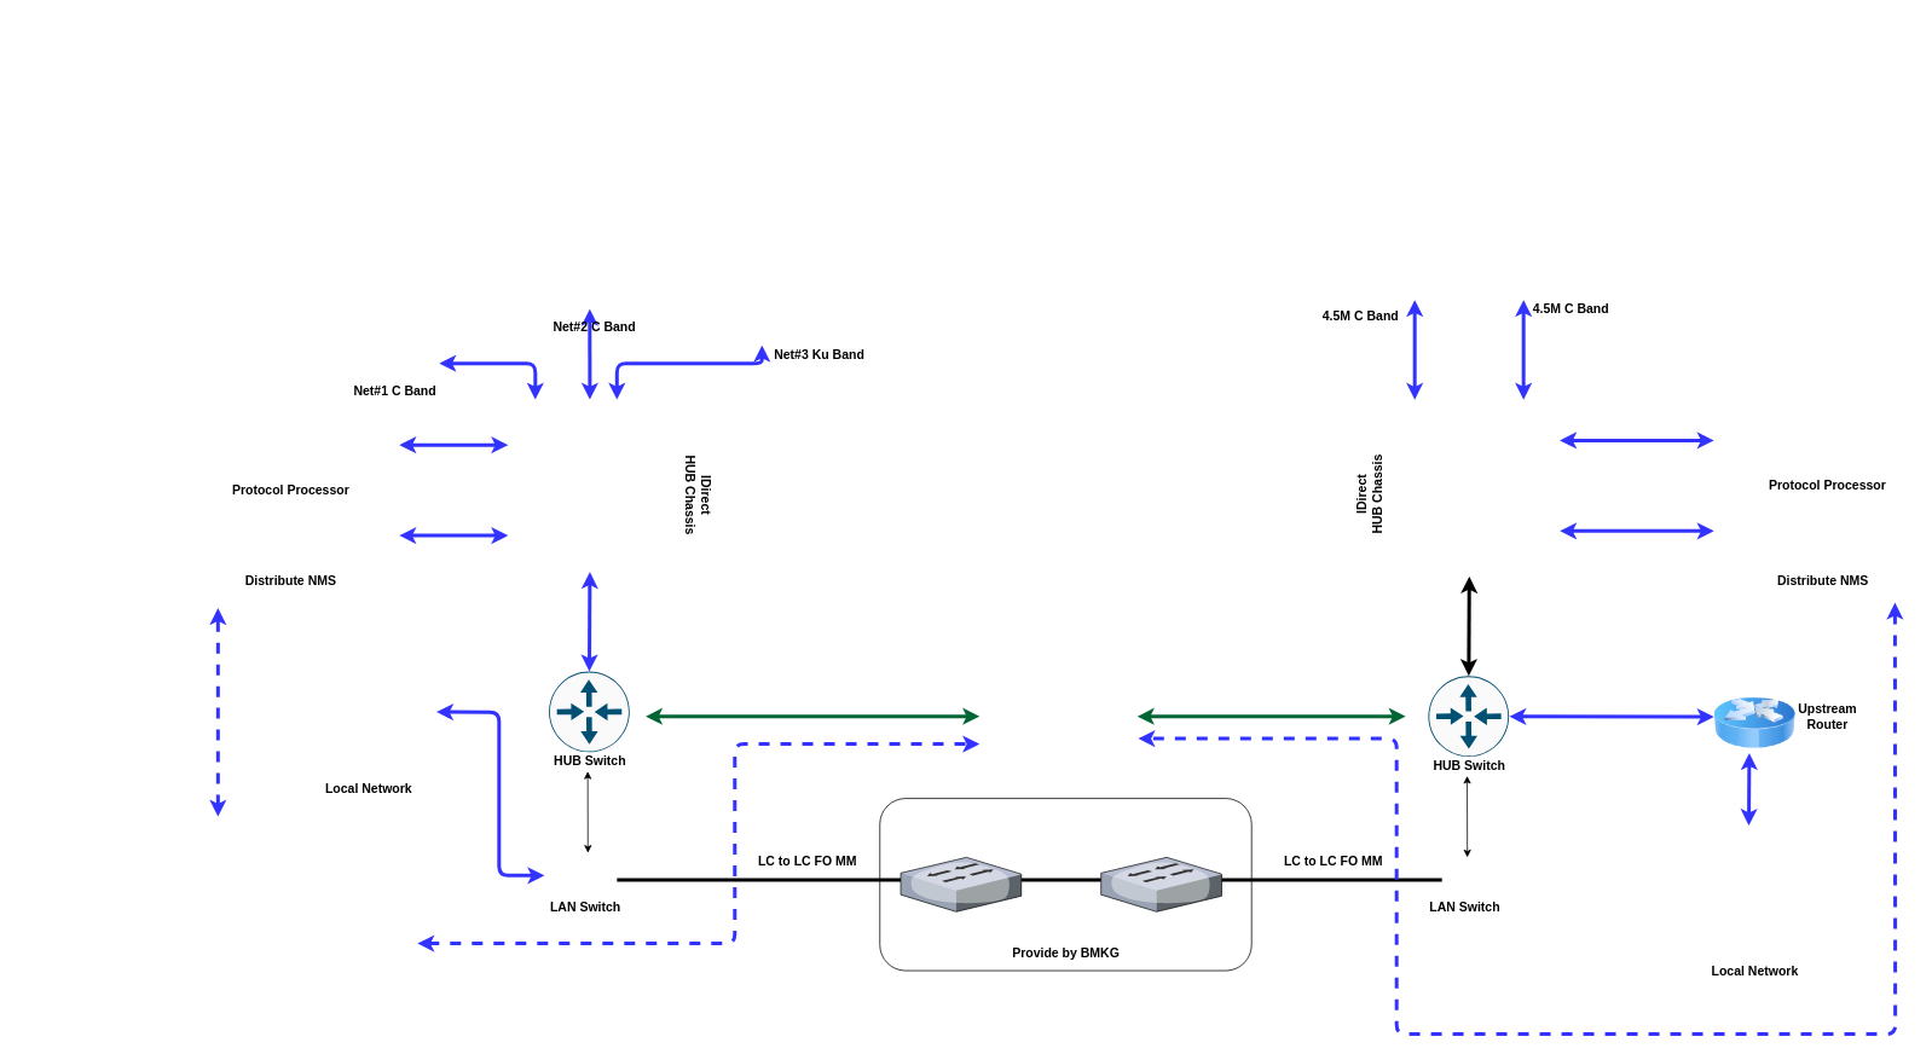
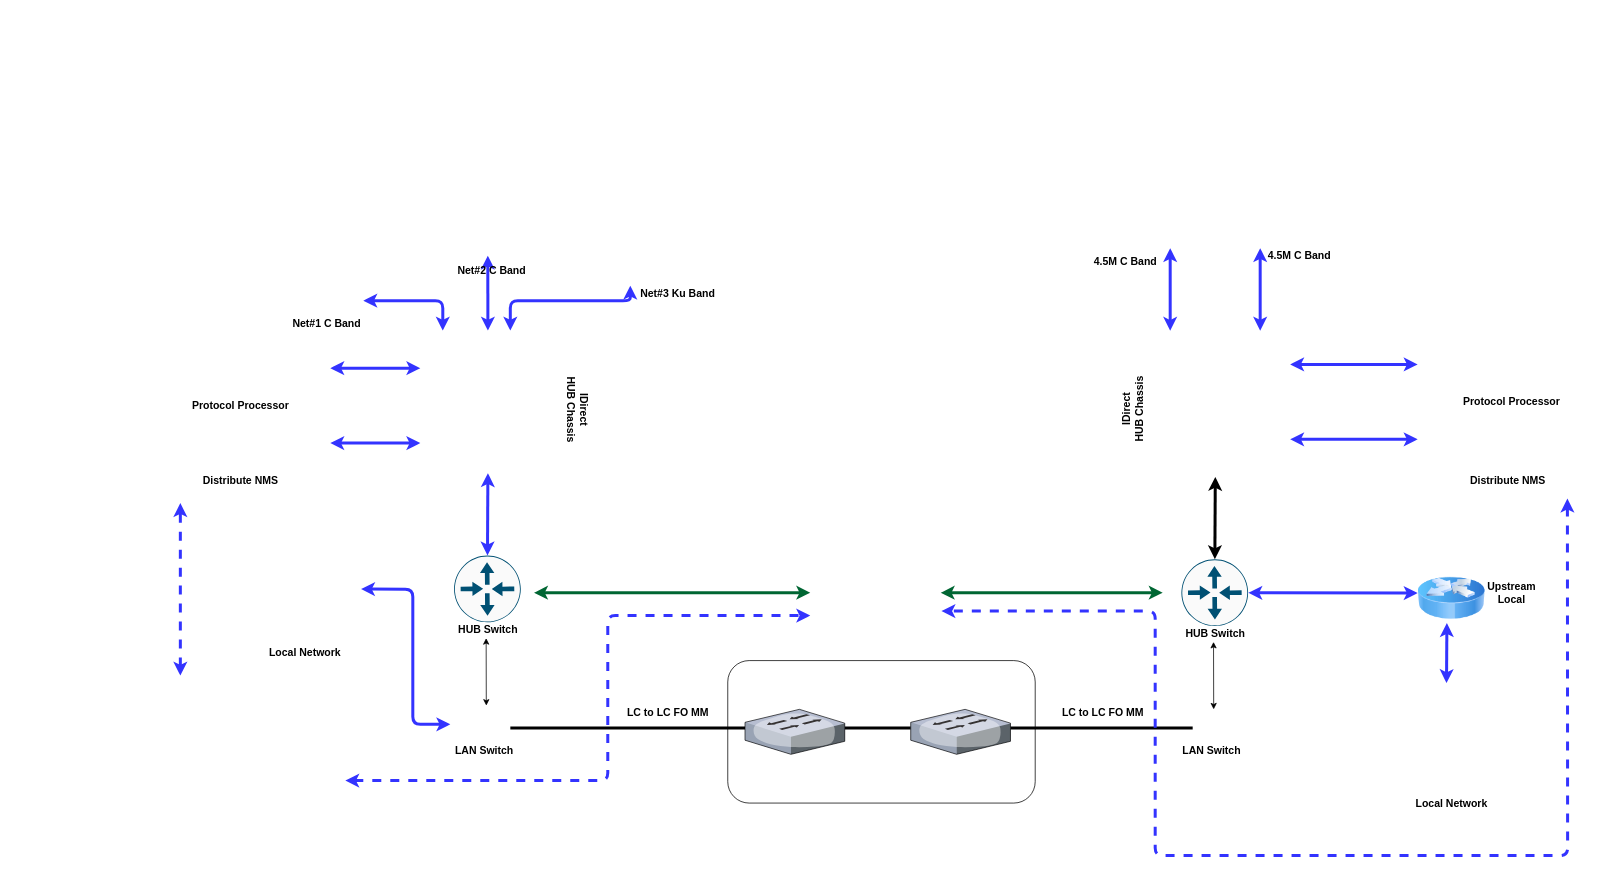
- <mxCell id="42" value="&lt;b&gt;&lt;font style=&quot;font-size: 14px&quot;&gt;Upstream &lt;br&gt;Router&lt;/font&gt;&lt;/b&gt;" style="text;html=1;align=center;verticalAlign=middle;resizable=0;points=[];autosize=1;" vertex="1" parent="1"><mxGeometry x="1975" y="774.5" width="80" height="30" as="geometry" /></mxCell>
+ <mxCell id="42" value="&lt;b&gt;&lt;font style=&quot;font-size: 14px&quot;&gt;Upstream &lt;br&gt;Local&lt;/font&gt;&lt;/b&gt;" style="text;html=1;align=center;verticalAlign=middle;resizable=0;points=[];autosize=1;" vertex="1" parent="1"><mxGeometry x="1975" y="774.5" width="80" height="30" as="geometry" /></mxCell>
- <mxCell id="51" value="&lt;b&gt;&lt;font style=&quot;font-size: 14px&quot;&gt;Provide by BMKG&lt;/font&gt;&lt;/b&gt;" style="text;html=1;align=center;verticalAlign=middle;resizable=0;points=[];autosize=1;" vertex="1" parent="1"><mxGeometry x="1110" y="1041" width="130" height="20" as="geometry" /></mxCell>
